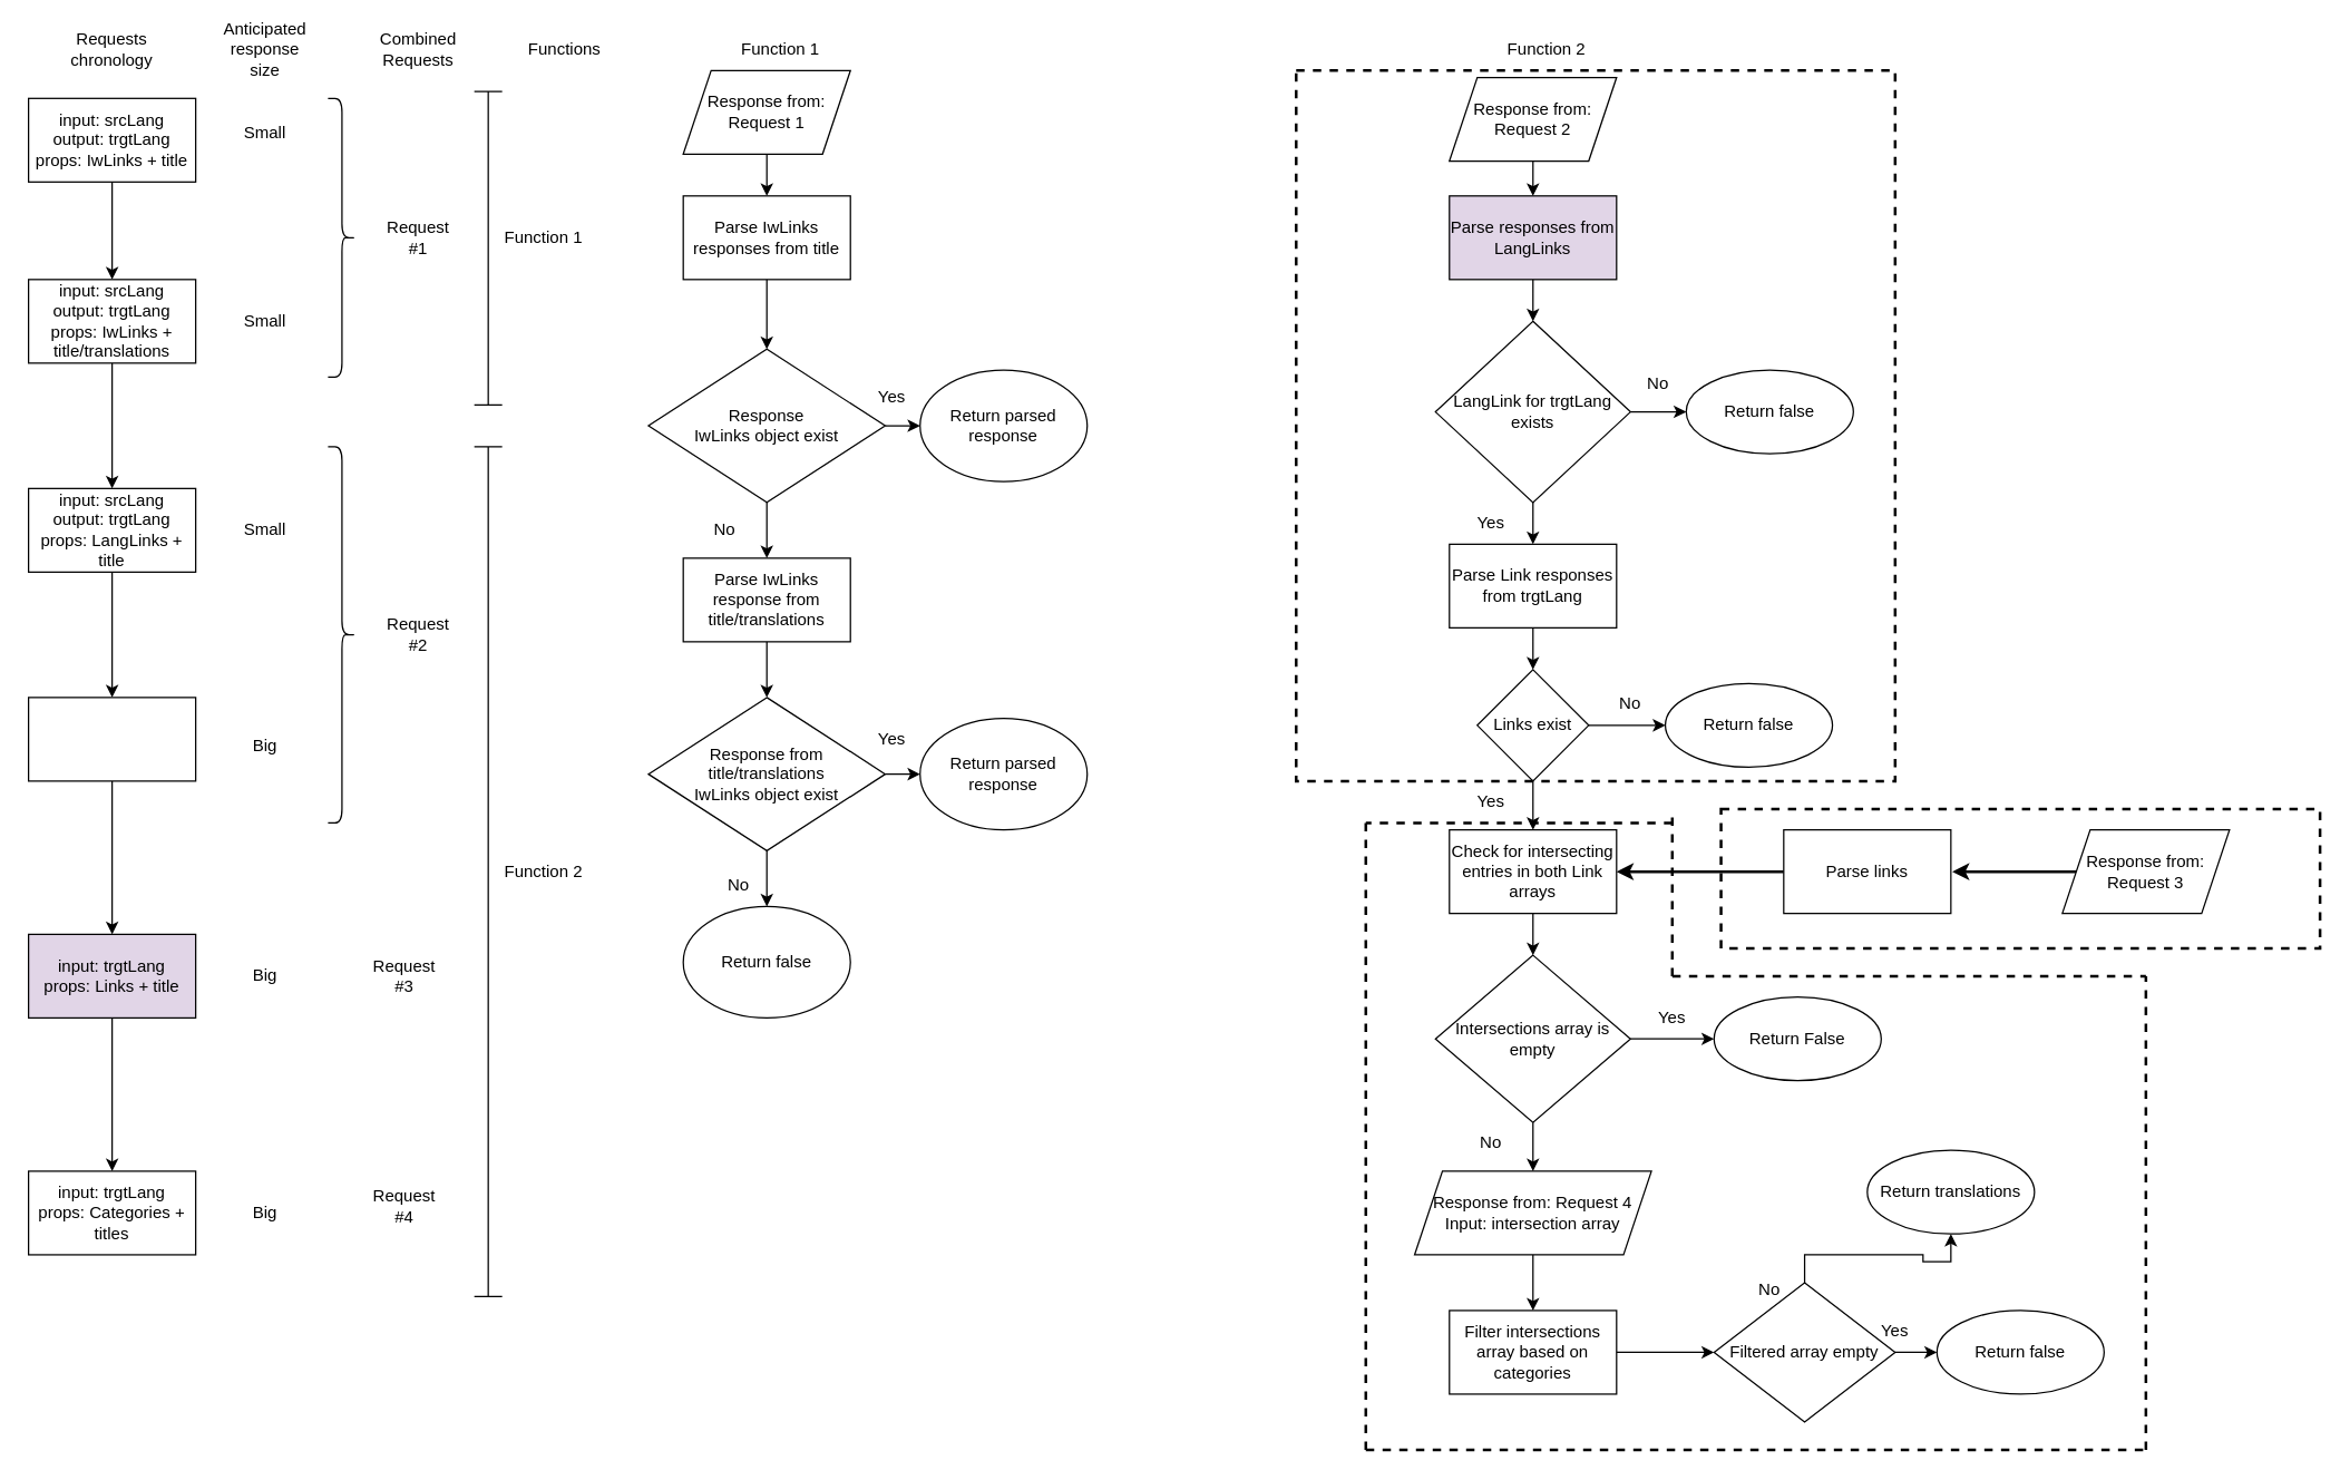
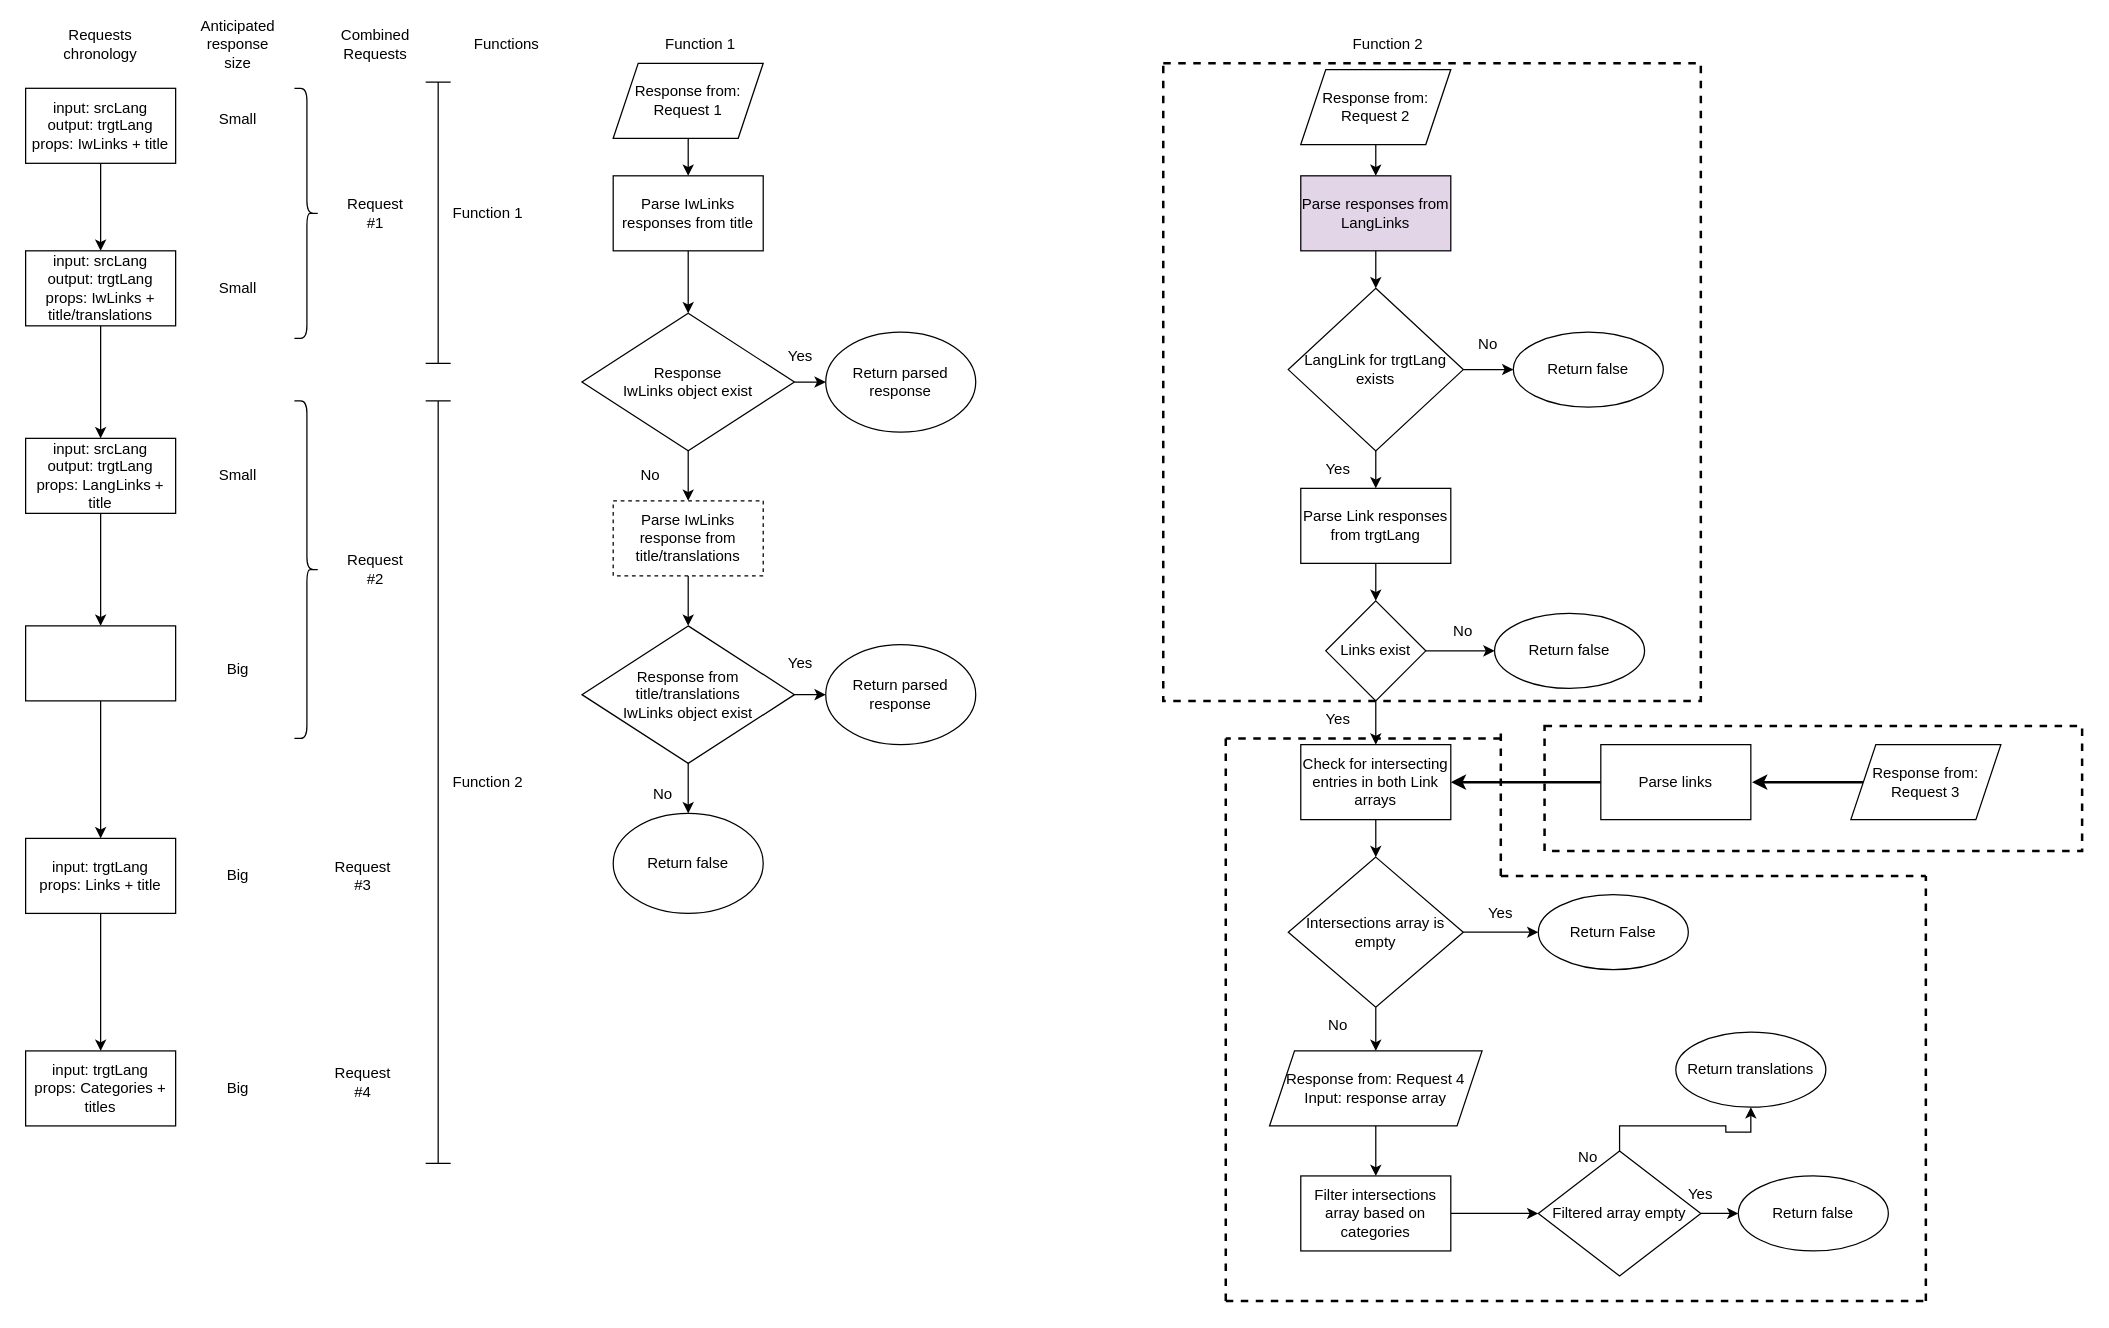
- <mxCell id="38" value="Parse IwLinks response from title/translations" style="rounded=0;whiteSpace=wrap;html=1;" parent="1" vertex="1"><mxGeometry x="490" y="400" width="120" height="60" as="geometry" /></mxCell>
+ <mxCell id="38" value="Parse IwLinks response from title/translations" style="rounded=0;whiteSpace=wrap;html=1;dashed=1;" parent="1" vertex="1"><mxGeometry x="490" y="400" width="120" height="60" as="geometry" /></mxCell>
- <mxCell id="12" value="&lt;span&gt;input: trgtLang&lt;/span&gt;&lt;br&gt;&lt;span&gt;props: Links + title&lt;/span&gt;" style="rounded=0;whiteSpace=wrap;html=1;fillColor=#e1d5e7;" parent="1" vertex="1"><mxGeometry x="20" y="670" width="120" height="60" as="geometry" /></mxCell>
+ <mxCell id="12" value="&lt;span&gt;input: trgtLang&lt;/span&gt;&lt;br&gt;&lt;span&gt;props: Links + title&lt;/span&gt;" style="rounded=0;whiteSpace=wrap;html=1;" parent="1" vertex="1"><mxGeometry x="20" y="670" width="120" height="60" as="geometry" /></mxCell>
- <mxCell id="82" value="Response from: Request 4&lt;br&gt;Input: intersection array" style="shape=parallelogram;perimeter=parallelogramPerimeter;whiteSpace=wrap;html=1;fixedSize=1;rounded=0;" parent="1" vertex="1"><mxGeometry x="1015" y="840" width="170" height="60" as="geometry" /></mxCell>
+ <mxCell id="82" value="Response from: Request 4&lt;br&gt;Input: response array" style="shape=parallelogram;perimeter=parallelogramPerimeter;whiteSpace=wrap;html=1;fixedSize=1;rounded=0;" parent="1" vertex="1"><mxGeometry x="1015" y="840" width="170" height="60" as="geometry" /></mxCell>
